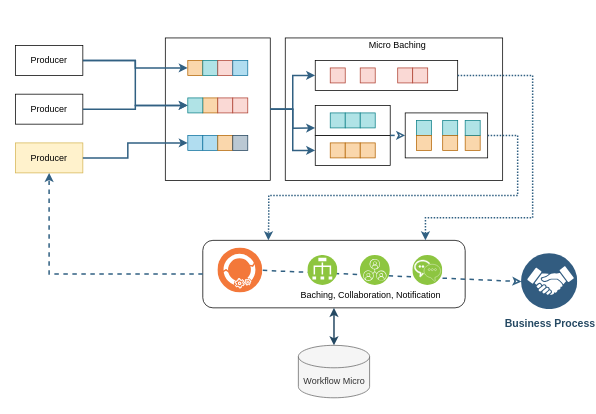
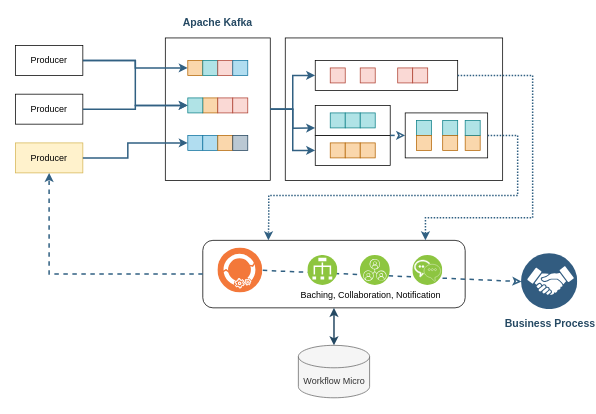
+ <mxCell id="10" value="Apache Kafka" style="text;html=1;strokeColor=none;fillColor=none;align=center;verticalAlign=middle;whiteSpace=wrap;rounded=0;fontStyle=1;fontColor=#254963;fontSize=14;" vertex="1" parent="1"><mxGeometry x="230" y="20" width="120" height="20" as="geometry" /></mxCell>
- <mxCell id="38" value="Micro Baching " style="text;html=1;strokeColor=none;fillColor=none;align=center;verticalAlign=middle;whiteSpace=wrap;rounded=0;" vertex="1" parent="1"><mxGeometry x="480" y="50" width="100" height="20" as="geometry" /></mxCell>
